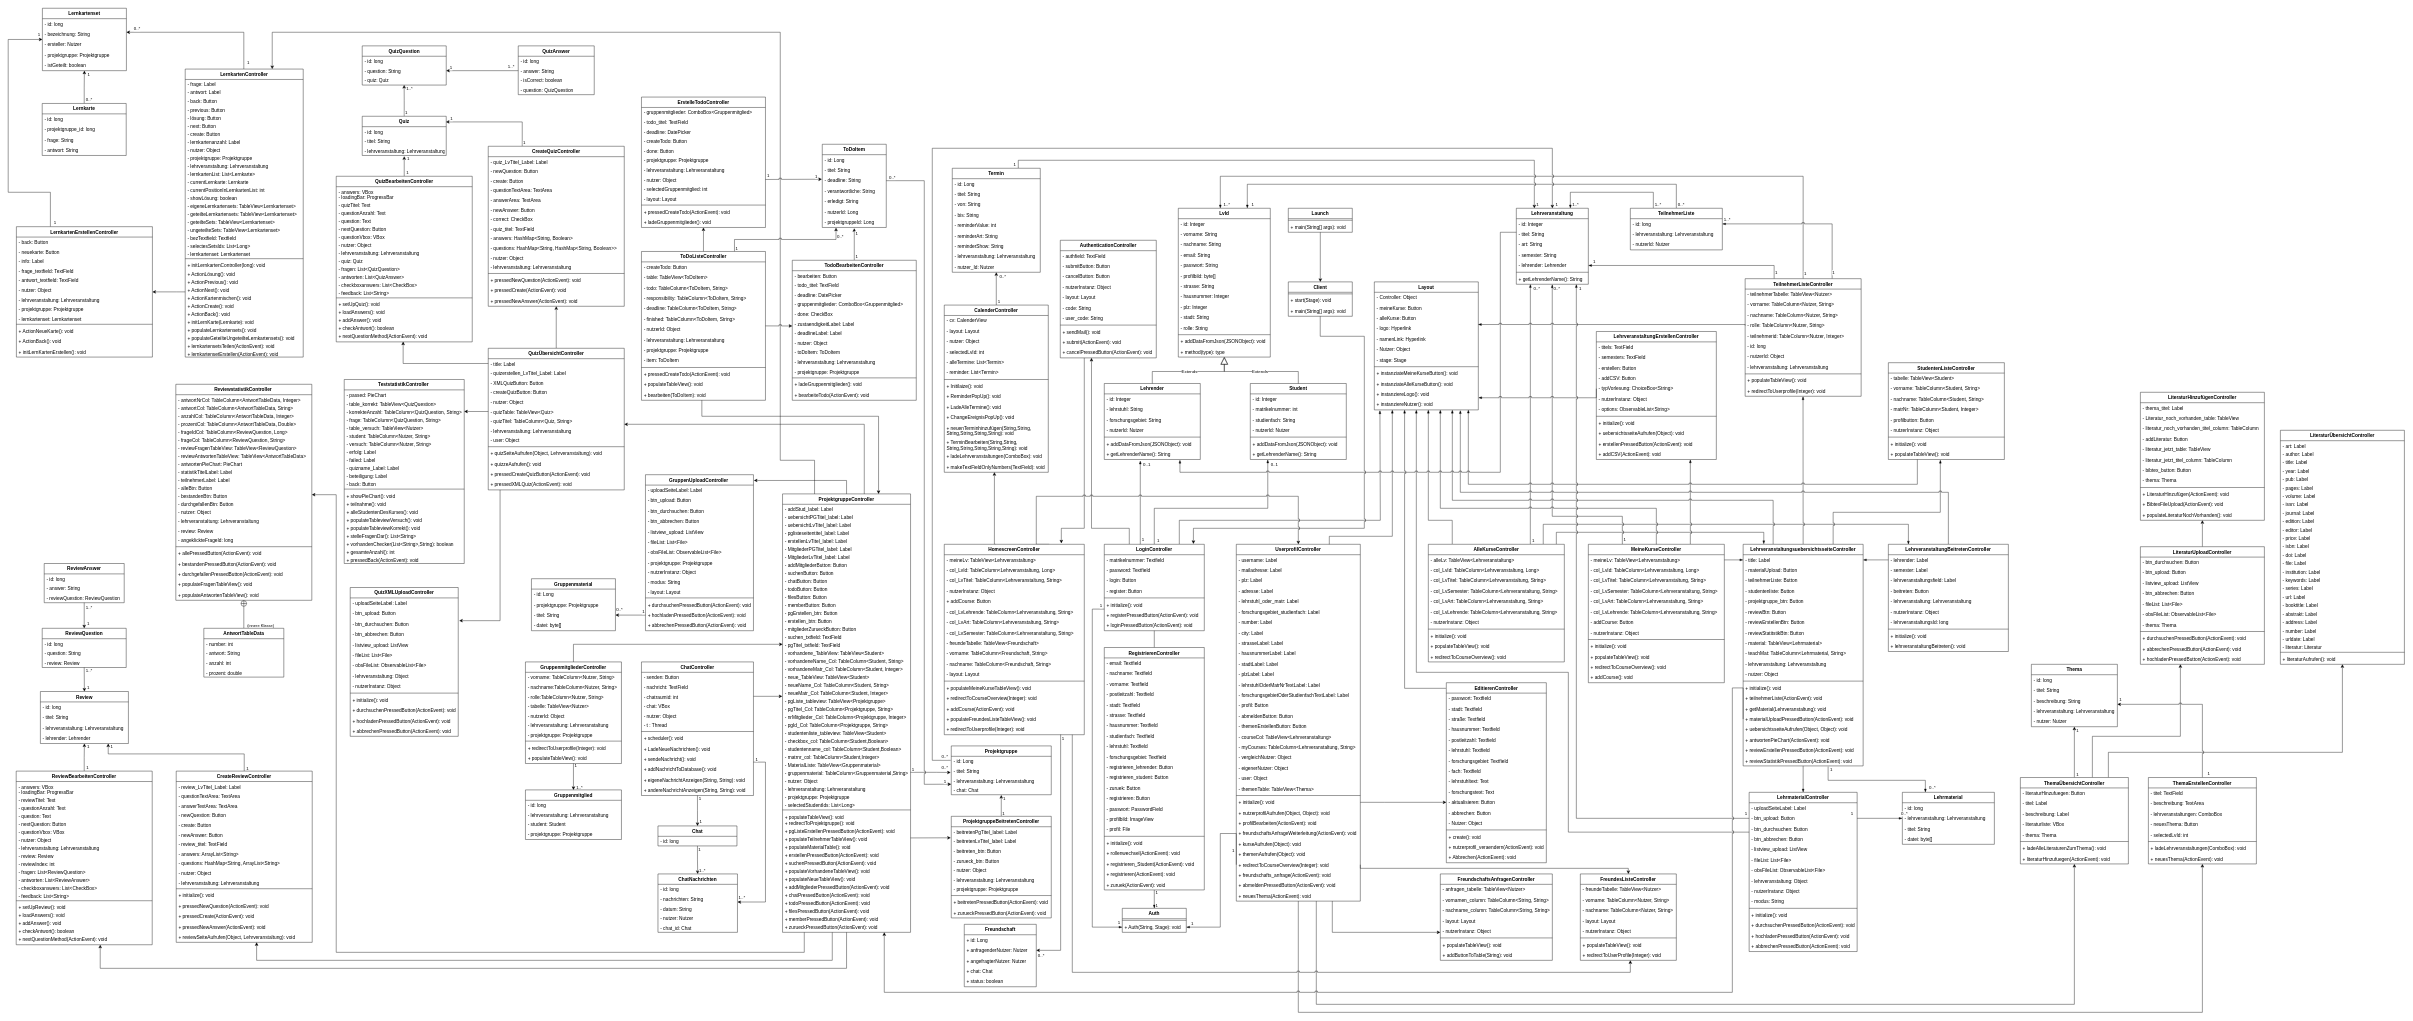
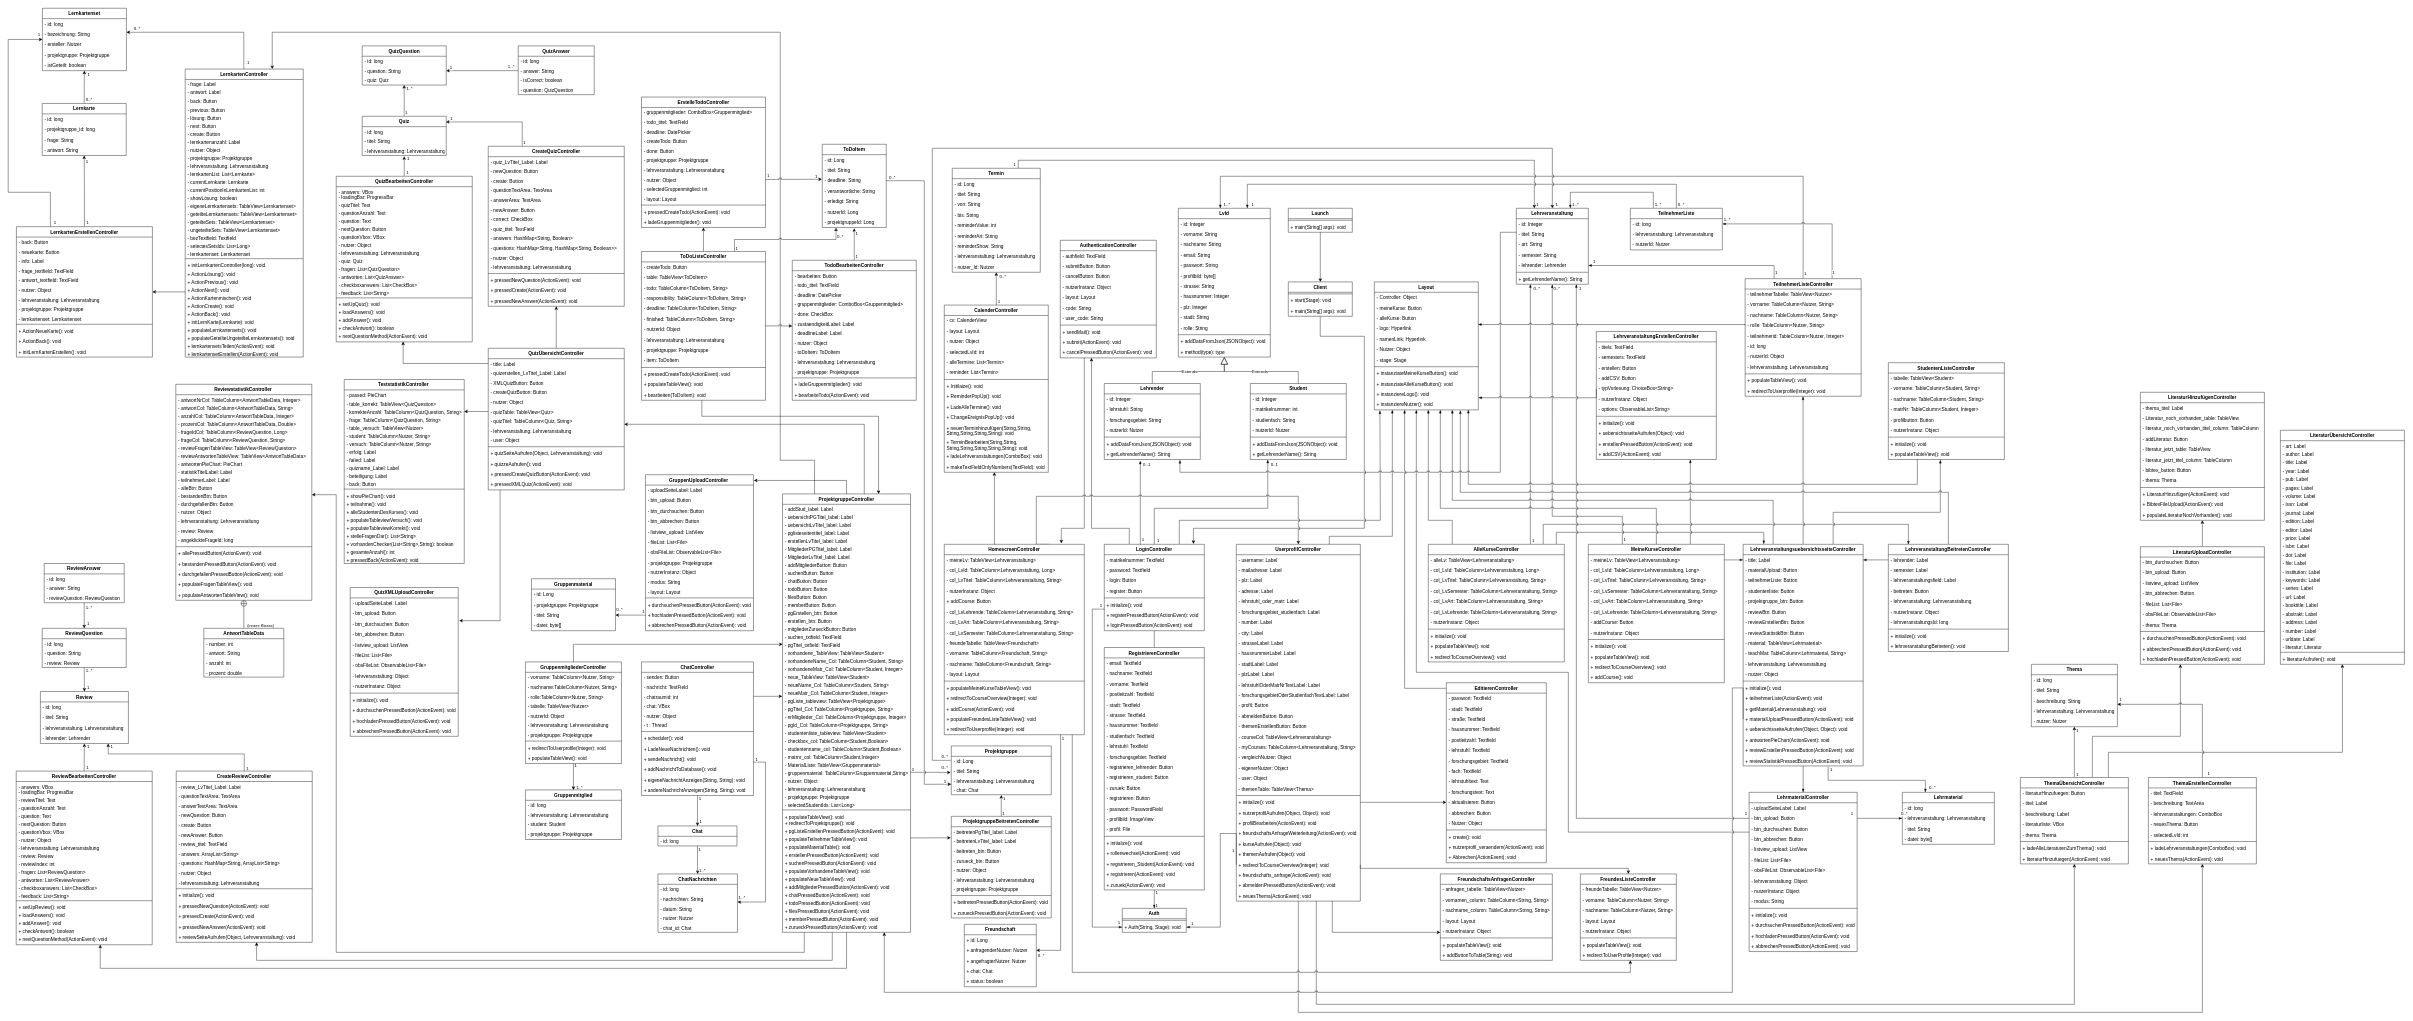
+ <mxCell id="838" style="edgeStyle=orthogonalEdgeStyle;rounded=0;orthogonalLoop=1;jettySize=auto;html=1;exitX=0.5;exitY=0;exitDx=0;exitDy=0;" parent="1" source="844" target="793" edge="1"><mxGeometry relative="1" as="geometry" /></mxCell>
+ <mxCell id="839" value="1" style="edgeLabel;html=1;align=center;verticalAlign=middle;resizable=0;points=[];" parent="838" vertex="1" connectable="0"><mxGeometry x="-0.832" relative="1" as="geometry"><mxPoint x="7" y="5.24" as="offset" /></mxGeometry></mxCell>
+ <mxCell id="840" value="1" style="edgeLabel;html=1;align=center;verticalAlign=middle;resizable=0;points=[];" parent="838" vertex="1" connectable="0"><mxGeometry x="0.856" relative="1" as="geometry"><mxPoint x="6" y="1.95" as="offset" /></mxGeometry></mxCell>
